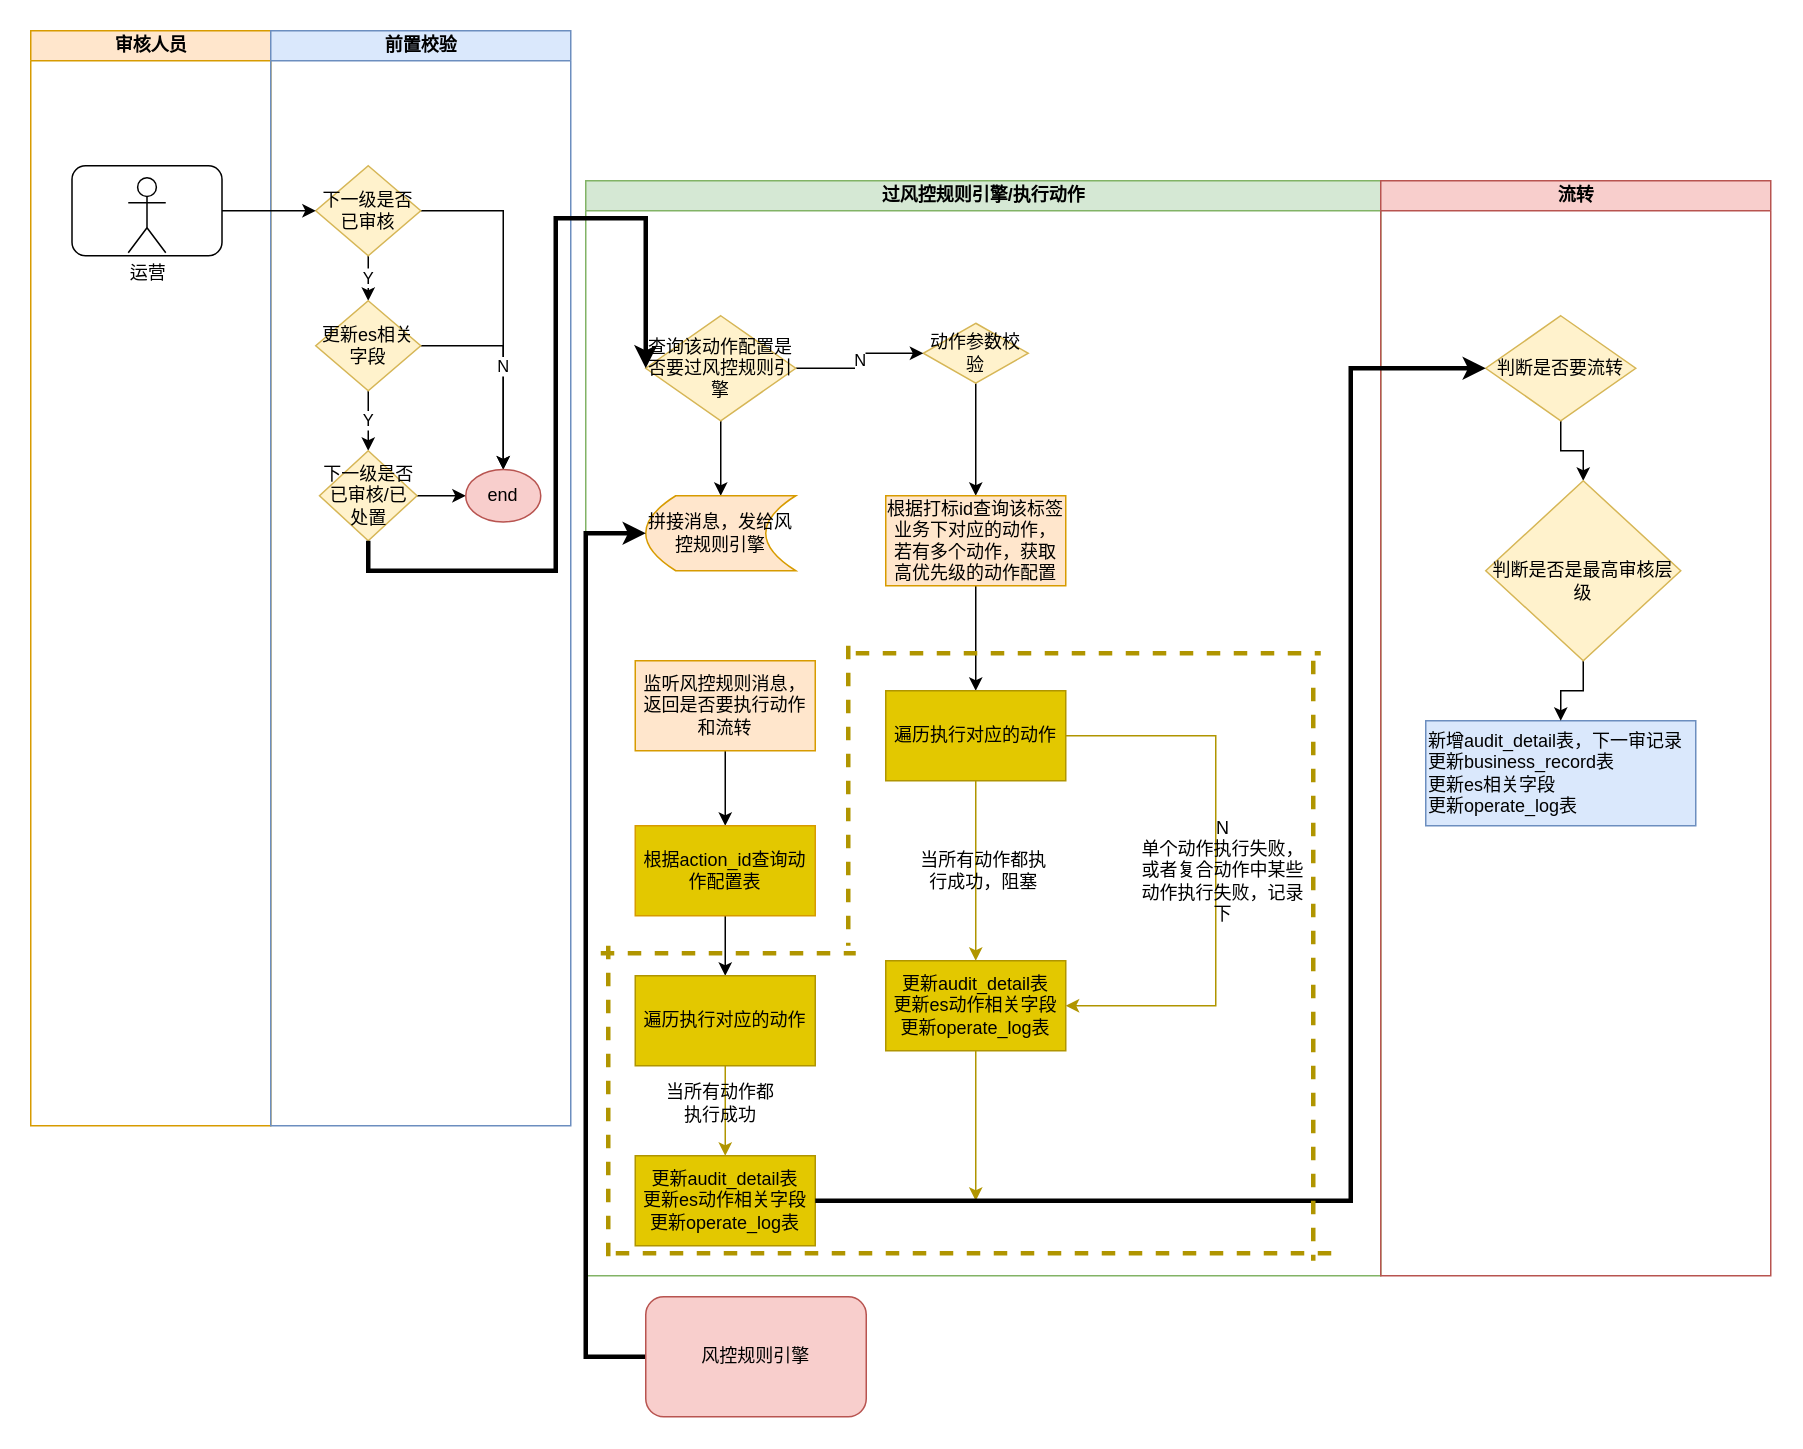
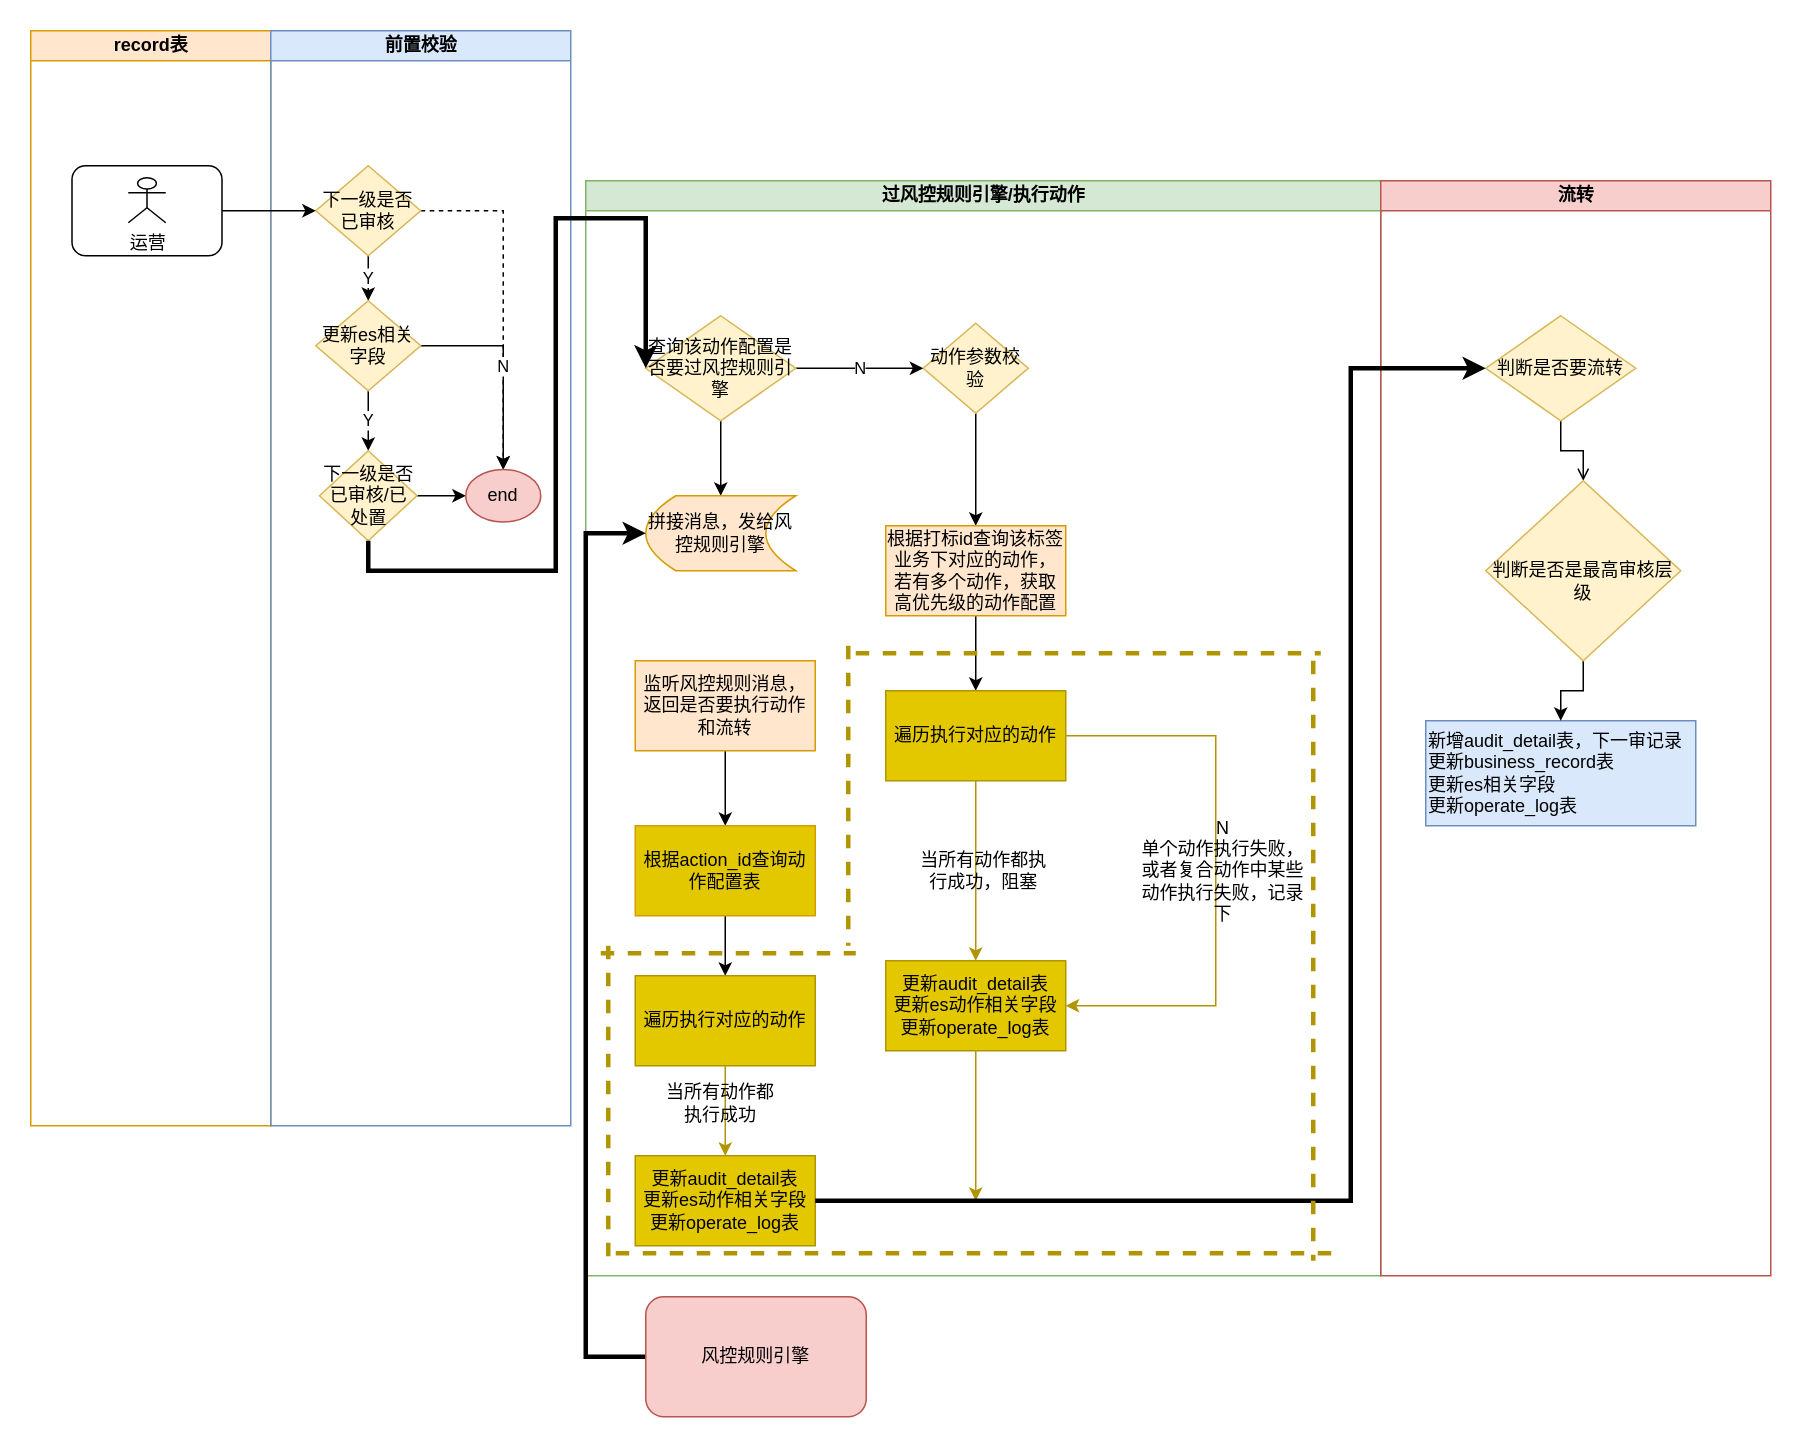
- <mxCell id="2" value="审核人员" style="swimlane;html=1;startSize=20;fillColor=#ffe6cc;strokeColor=#d79b00;" parent="1" vertex="1"><mxGeometry x="20" y="20" width="160" height="730" as="geometry" /></mxCell>
+ <mxCell id="2" value="record表" style="swimlane;html=1;startSize=20;fillColor=#ffe6cc;strokeColor=#d79b00;" parent="1" vertex="1"><mxGeometry x="20" y="20" width="160" height="730" as="geometry" /></mxCell>
- <mxCell id="4" value="运营" style="shape=umlActor;verticalLabelPosition=bottom;verticalAlign=top;html=1;outlineConnect=0;" parent="2" vertex="1"><mxGeometry x="65" y="98" width="25" height="50" as="geometry" /></mxCell>
+ <mxCell id="4" value="运营" style="shape=umlActor;verticalLabelPosition=bottom;verticalAlign=top;html=1;outlineConnect=0;" parent="2" vertex="1"><mxGeometry x="65" y="98" width="25" height="30" as="geometry" /></mxCell>
- <mxCell id="7" style="edgeStyle=orthogonalEdgeStyle;rounded=0;orthogonalLoop=1;jettySize=auto;html=1;exitX=1;exitY=0.5;exitDx=0;exitDy=0;entryX=0.5;entryY=0;entryDx=0;entryDy=0;" parent="5" source="8" target="14" edge="1"><mxGeometry relative="1" as="geometry" /></mxCell>
+ <mxCell id="7" style="edgeStyle=orthogonalEdgeStyle;rounded=0;orthogonalLoop=1;jettySize=auto;html=1;exitX=1;exitY=0.5;exitDx=0;exitDy=0;entryX=0.5;entryY=0;entryDx=0;entryDy=0;dashed=1;" parent="5" source="8" target="14" edge="1"><mxGeometry relative="1" as="geometry" /></mxCell>
- <mxCell id="17" value="动作参数校验" style="rhombus;whiteSpace=wrap;html=1;fillColor=#fff2cc;strokeColor=#d6b656;" parent="15" vertex="1"><mxGeometry x="225" y="95" width="70" height="40" as="geometry" /></mxCell>
+ <mxCell id="17" value="动作参数校验" style="rhombus;whiteSpace=wrap;html=1;fillColor=#fff2cc;strokeColor=#d6b656;" parent="15" vertex="1"><mxGeometry x="225" y="95" width="70" height="60" as="geometry" /></mxCell>
- <mxCell id="43" style="edgeStyle=orthogonalEdgeStyle;rounded=0;orthogonalLoop=1;jettySize=auto;html=1;exitX=0.5;exitY=1;exitDx=0;exitDy=0;entryX=0.5;entryY=0;entryDx=0;entryDy=0;strokeWidth=1;" parent="42" source="44" target="47" edge="1"><mxGeometry relative="1" as="geometry" /></mxCell>
+ <mxCell id="43" style="edgeStyle=orthogonalEdgeStyle;rounded=0;orthogonalLoop=1;jettySize=auto;html=1;exitX=0.5;exitY=1;exitDx=0;exitDy=0;entryX=0.5;entryY=0;entryDx=0;entryDy=0;strokeWidth=1;endArrow=open;" parent="42" source="44" target="47" edge="1"><mxGeometry relative="1" as="geometry" /></mxCell>
- <mxCell id="19" value="根据打标id查询该标签业务下对应的动作，若有多个动作，获取高优先级的动作配置" style="rounded=0;whiteSpace=wrap;html=1;fillColor=#ffe6cc;strokeColor=#d79b00;" parent="15" vertex="1"><mxGeometry x="200" y="210" width="120" height="60" as="geometry" /></mxCell>
+ <mxCell id="19" value="根据打标id查询该标签业务下对应的动作，若有多个动作，获取高优先级的动作配置" style="rounded=0;whiteSpace=wrap;html=1;fillColor=#ffe6cc;strokeColor=#d79b00;" parent="15" vertex="1"><mxGeometry x="200" y="230" width="120" height="60" as="geometry" /></mxCell>
